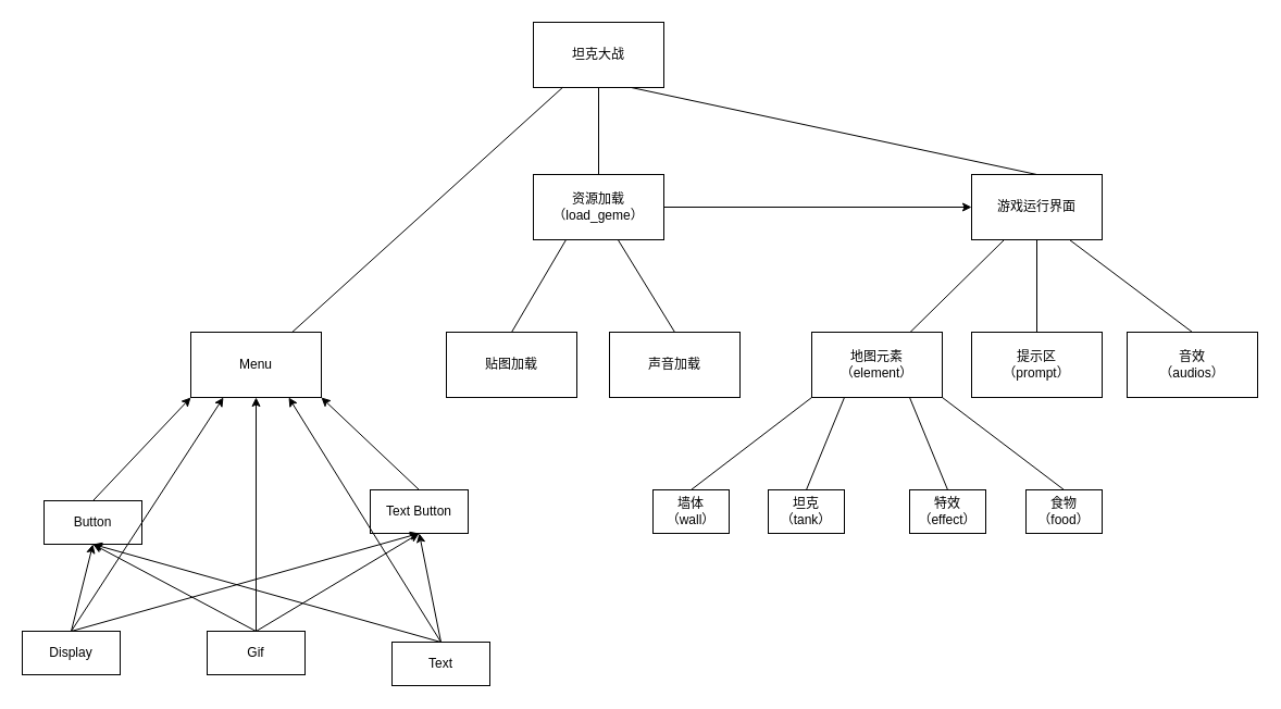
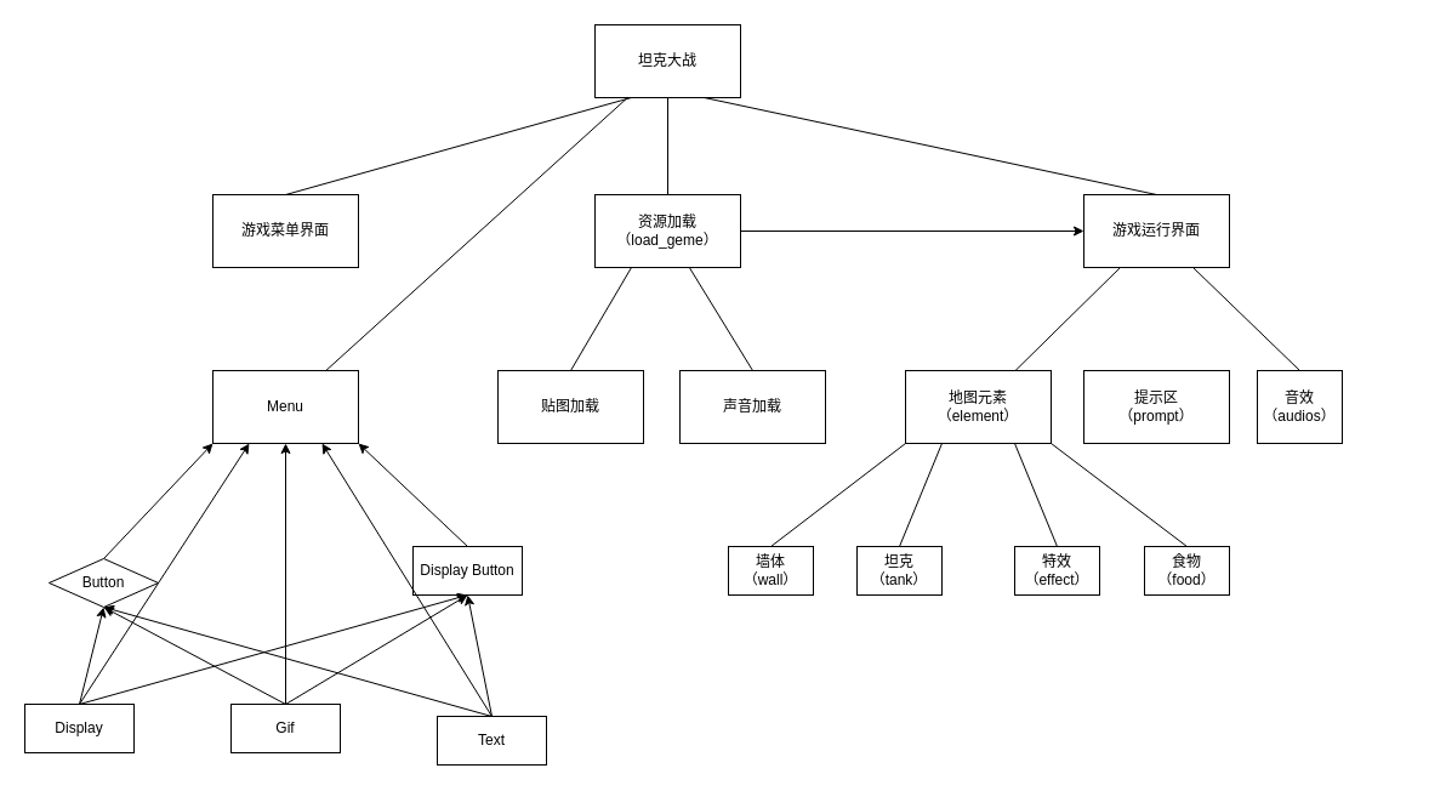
+ <mxCell id="7" value="" style="endArrow=none;html=1;rounded=0;fillColor=#000000;entryX=0.25;entryY=1;entryDx=0;entryDy=0;exitX=0.5;exitY=0;exitDx=0;exitDy=0;" parent="1" source="3" target="2" edge="1"><mxGeometry width="50" height="50" relative="1" as="geometry"><mxPoint x="620" y="240" as="sourcePoint" /><mxPoint x="670" y="190" as="targetPoint" /></mxGeometry></mxCell>
+ <mxCell id="3" value="游戏菜单界面" style="rounded=0;whiteSpace=wrap;html=1;" parent="1" vertex="1"><mxGeometry x="175" y="160" width="120" height="60" as="geometry" /></mxCell>
- <mxCell id="31" value="" style="endArrow=none;html=1;rounded=0;entryX=0.5;entryY=0;entryDx=0;entryDy=0;exitX=0.5;exitY=1;exitDx=0;exitDy=0;" edge="1" parent="1" source="4" target="27"><mxGeometry width="50" height="50" relative="1" as="geometry"><mxPoint x="570" y="340" as="sourcePoint" /><mxPoint x="620" y="290" as="targetPoint" /></mxGeometry></mxCell>
- <mxCell id="32" value="音效&lt;br&gt;（audios）" style="rounded=0;whiteSpace=wrap;html=1;" vertex="1" parent="1"><mxGeometry x="1036" y="305" width="120" height="60" as="geometry" /></mxCell>
+ <mxCell id="32" value="音效&lt;br&gt;（audios）" style="rounded=0;whiteSpace=wrap;html=1;" vertex="1" parent="1"><mxGeometry x="1036" y="305" width="70" height="60" as="geometry" /></mxCell>
- <mxCell id="11" value="Text Button" style="rounded=0;whiteSpace=wrap;html=1;" parent="1" vertex="1"><mxGeometry x="340" y="450" width="90" height="40" as="geometry" /></mxCell>
+ <mxCell id="11" value="Display Button" style="rounded=0;whiteSpace=wrap;html=1;" parent="1" vertex="1"><mxGeometry x="340" y="450" width="90" height="40" as="geometry" /></mxCell>
- <mxCell id="12" value="Button" style="rounded=0;whiteSpace=wrap;html=1;" parent="1" vertex="1"><mxGeometry x="40" y="460" width="90" height="40" as="geometry" /></mxCell>
+ <mxCell id="12" value="Button" style="rhombus;whiteSpace=wrap;html=1;" parent="1" vertex="1"><mxGeometry x="40" y="460" width="90" height="40" as="geometry" /></mxCell>
